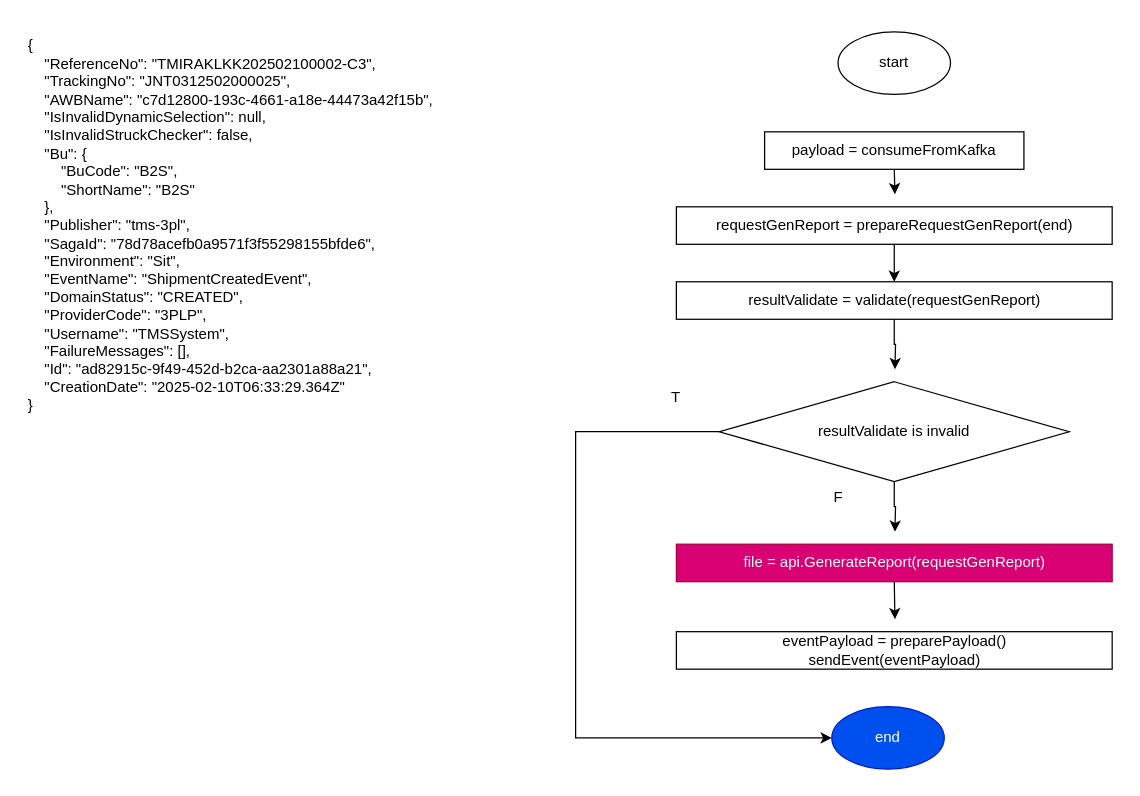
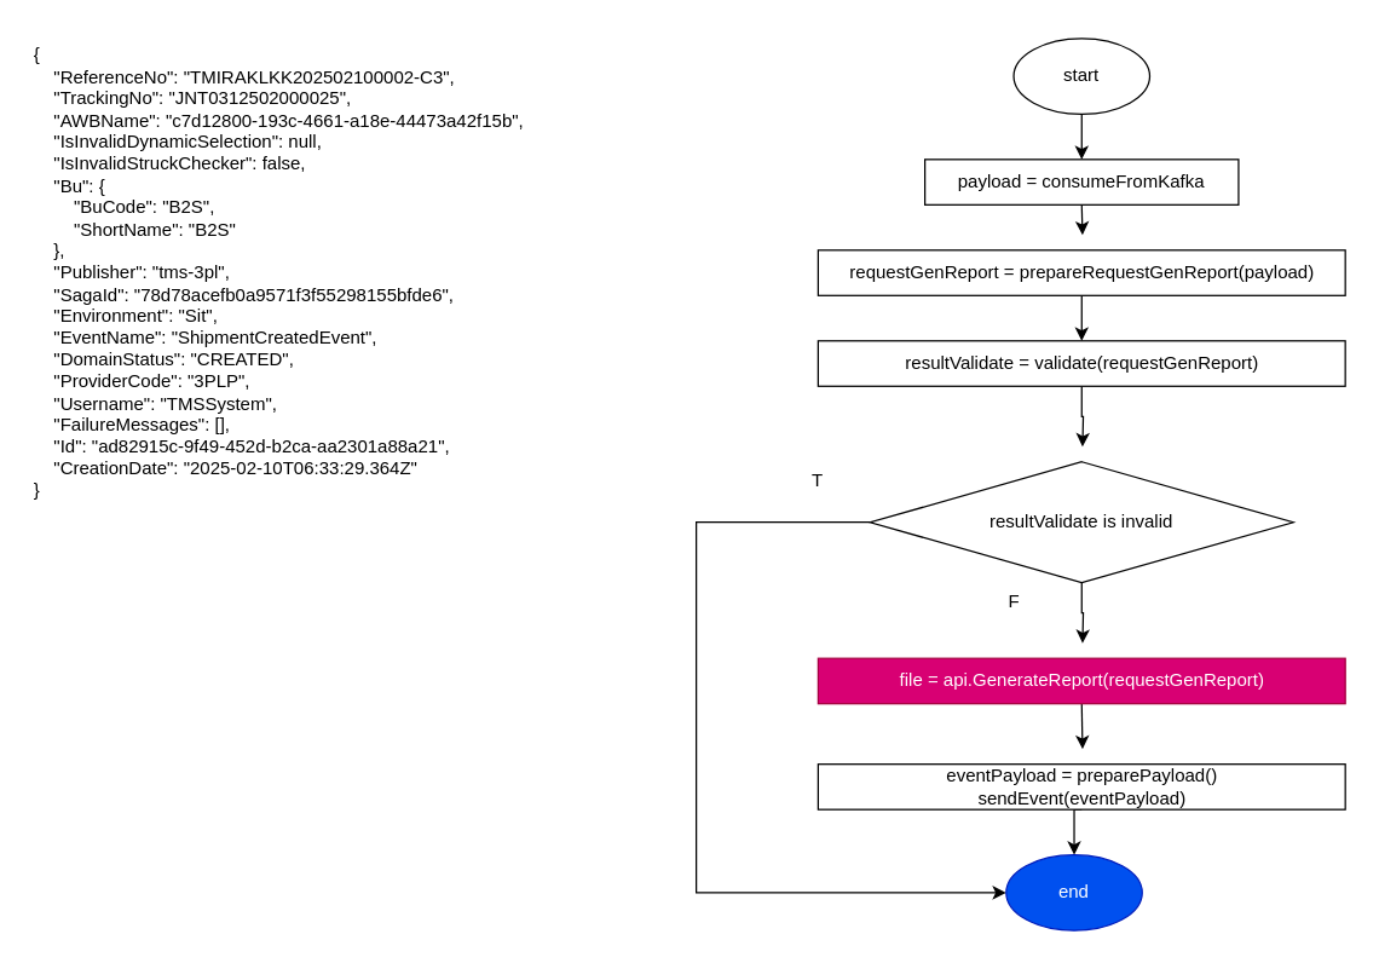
+ <mxCell id="2" style="edgeStyle=orthogonalEdgeStyle;rounded=0;orthogonalLoop=1;jettySize=auto;html=1;exitX=0.5;exitY=1;exitDx=0;exitDy=0;entryX=0.5;entryY=0;entryDx=0;entryDy=0;" edge="1" parent="1" source="3" target="5"><mxGeometry relative="1" as="geometry" /></mxCell>
- <mxCell id="7" value="requestGenReport = prepareRequestGenReport(end)" style="rounded=0;whiteSpace=wrap;html=1;" vertex="1" parent="1"><mxGeometry x="540.63" y="165" width="348.75" height="30" as="geometry" /></mxCell>
+ <mxCell id="7" value="requestGenReport = prepareRequestGenReport(payload)" style="rounded=0;whiteSpace=wrap;html=1;" vertex="1" parent="1"><mxGeometry x="540.63" y="165" width="348.75" height="30" as="geometry" /></mxCell>
+ <mxCell id="16" style="edgeStyle=orthogonalEdgeStyle;rounded=0;orthogonalLoop=1;jettySize=auto;html=1;exitX=0.5;exitY=1;exitDx=0;exitDy=0;entryX=0.5;entryY=0;entryDx=0;entryDy=0;" edge="1" parent="1" source="17" target="18"><mxGeometry relative="1" as="geometry" /></mxCell>
